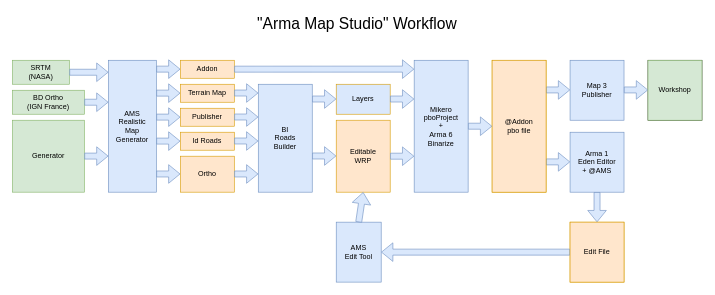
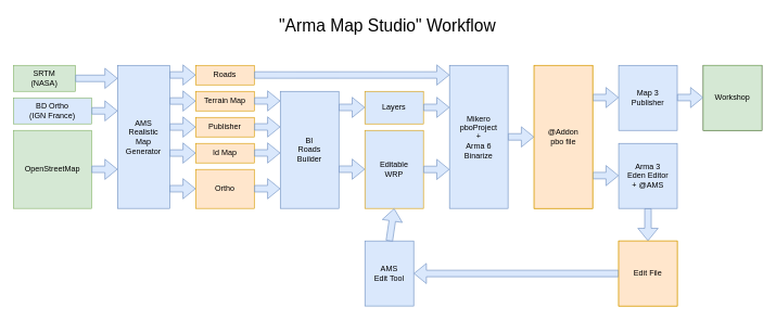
- <mxCell id="18" value="Addon" style="rounded=0;whiteSpace=wrap;html=1;fillColor=#ffe6cc;strokeColor=#d79b00;" vertex="1" parent="1"><mxGeometry x="300" y="100" width="90" height="30" as="geometry" /></mxCell>
+ <mxCell id="18" value="Roads" style="rounded=0;whiteSpace=wrap;html=1;fillColor=#ffe6cc;strokeColor=#d79b00;" vertex="1" parent="1"><mxGeometry x="300" y="100" width="90" height="30" as="geometry" /></mxCell>
- <mxCell id="4" value="&lt;div&gt;BD Ortho&lt;/div&gt;&lt;div&gt;(IGN France)&lt;br&gt;&lt;/div&gt;" style="rounded=0;whiteSpace=wrap;html=1;fillColor=#d5e8d4;strokeColor=#82b366;" vertex="1" parent="1"><mxGeometry x="20" y="150" width="120" height="40" as="geometry" /></mxCell>
+ <mxCell id="4" value="&lt;div&gt;BD Ortho&lt;/div&gt;&lt;div&gt;(IGN France)&lt;br&gt;&lt;/div&gt;" style="rounded=0;whiteSpace=wrap;html=1;fillColor=#dae8fc;strokeColor=#82b366;" vertex="1" parent="1"><mxGeometry x="20" y="150" width="120" height="40" as="geometry" /></mxCell>
- <mxCell id="9" value="Id Roads" style="rounded=0;whiteSpace=wrap;html=1;fillColor=#ffe6cc;strokeColor=#d79b00;" vertex="1" parent="1"><mxGeometry x="300" y="220" width="90" height="30" as="geometry" /></mxCell>
+ <mxCell id="9" value="Id Map" style="rounded=0;whiteSpace=wrap;html=1;fillColor=#ffe6cc;strokeColor=#d79b00;" vertex="1" parent="1"><mxGeometry x="300" y="220" width="90" height="30" as="geometry" /></mxCell>
- <mxCell id="2" value="Generator" style="rounded=0;whiteSpace=wrap;html=1;fillColor=#d5e8d4;strokeColor=#82b366;" vertex="1" parent="1"><mxGeometry x="20" y="200" width="120" height="120" as="geometry" /></mxCell>
+ <mxCell id="2" value="OpenStreetMap" style="rounded=0;whiteSpace=wrap;html=1;fillColor=#d5e8d4;strokeColor=#82b366;" vertex="1" parent="1"><mxGeometry x="20" y="200" width="120" height="120" as="geometry" /></mxCell>
- <mxCell id="24" value="&lt;div&gt;Editable&lt;br&gt;&lt;/div&gt;&lt;div&gt;WRP&lt;/div&gt;" style="rounded=0;whiteSpace=wrap;html=1;fillColor=#ffe6cc;strokeColor=#d79b00;" vertex="1" parent="1"><mxGeometry x="560" y="200" width="90" height="120" as="geometry" /></mxCell>
+ <mxCell id="24" value="&lt;div&gt;Editable&lt;br&gt;&lt;/div&gt;&lt;div&gt;WRP&lt;/div&gt;" style="rounded=0;whiteSpace=wrap;html=1;fillColor=#dae8fc;strokeColor=#d79b00;" vertex="1" parent="1"><mxGeometry x="560" y="200" width="90" height="120" as="geometry" /></mxCell>
- <mxCell id="34" value="&lt;div&gt;Arma 1 &lt;br&gt;&lt;/div&gt;&lt;div&gt;Eden Editor&lt;/div&gt;&lt;div&gt;+ @AMS&lt;br&gt;&lt;/div&gt;" style="rounded=0;whiteSpace=wrap;html=1;labelBackgroundColor=none;fillColor=#dae8fc;strokeColor=#6c8ebf;" vertex="1" parent="1"><mxGeometry x="950" y="220" width="90" height="100" as="geometry" /></mxCell>
+ <mxCell id="34" value="&lt;div&gt;Arma 3 &lt;br&gt;&lt;/div&gt;&lt;div&gt;Eden Editor&lt;/div&gt;&lt;div&gt;+ @AMS&lt;br&gt;&lt;/div&gt;" style="rounded=0;whiteSpace=wrap;html=1;labelBackgroundColor=none;fillColor=#dae8fc;strokeColor=#6c8ebf;" vertex="1" parent="1"><mxGeometry x="950" y="220" width="90" height="100" as="geometry" /></mxCell>
